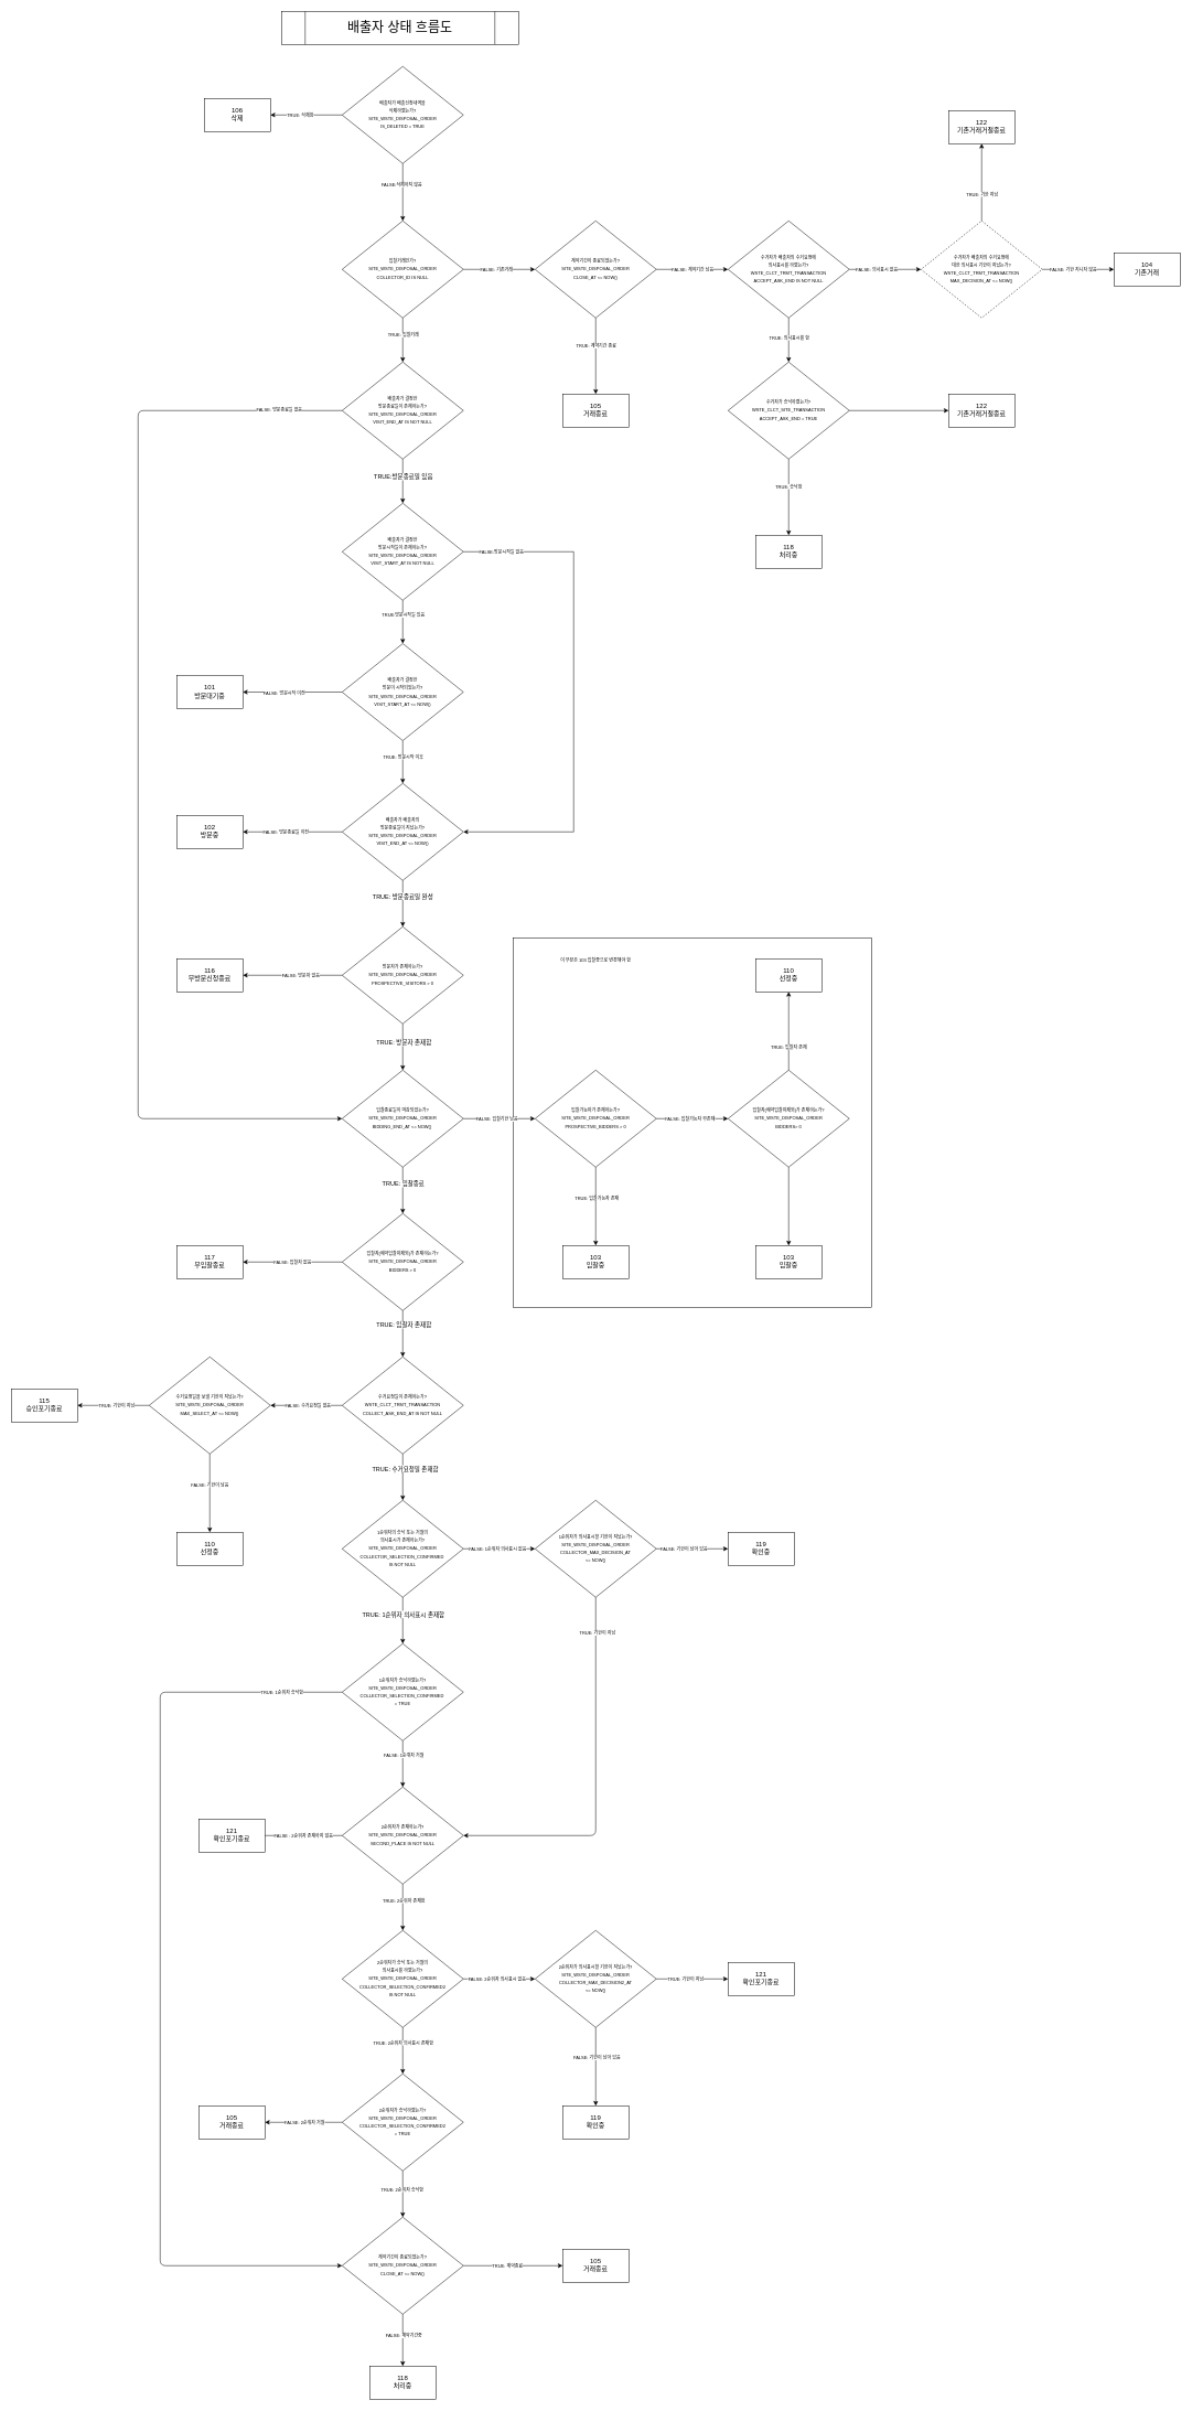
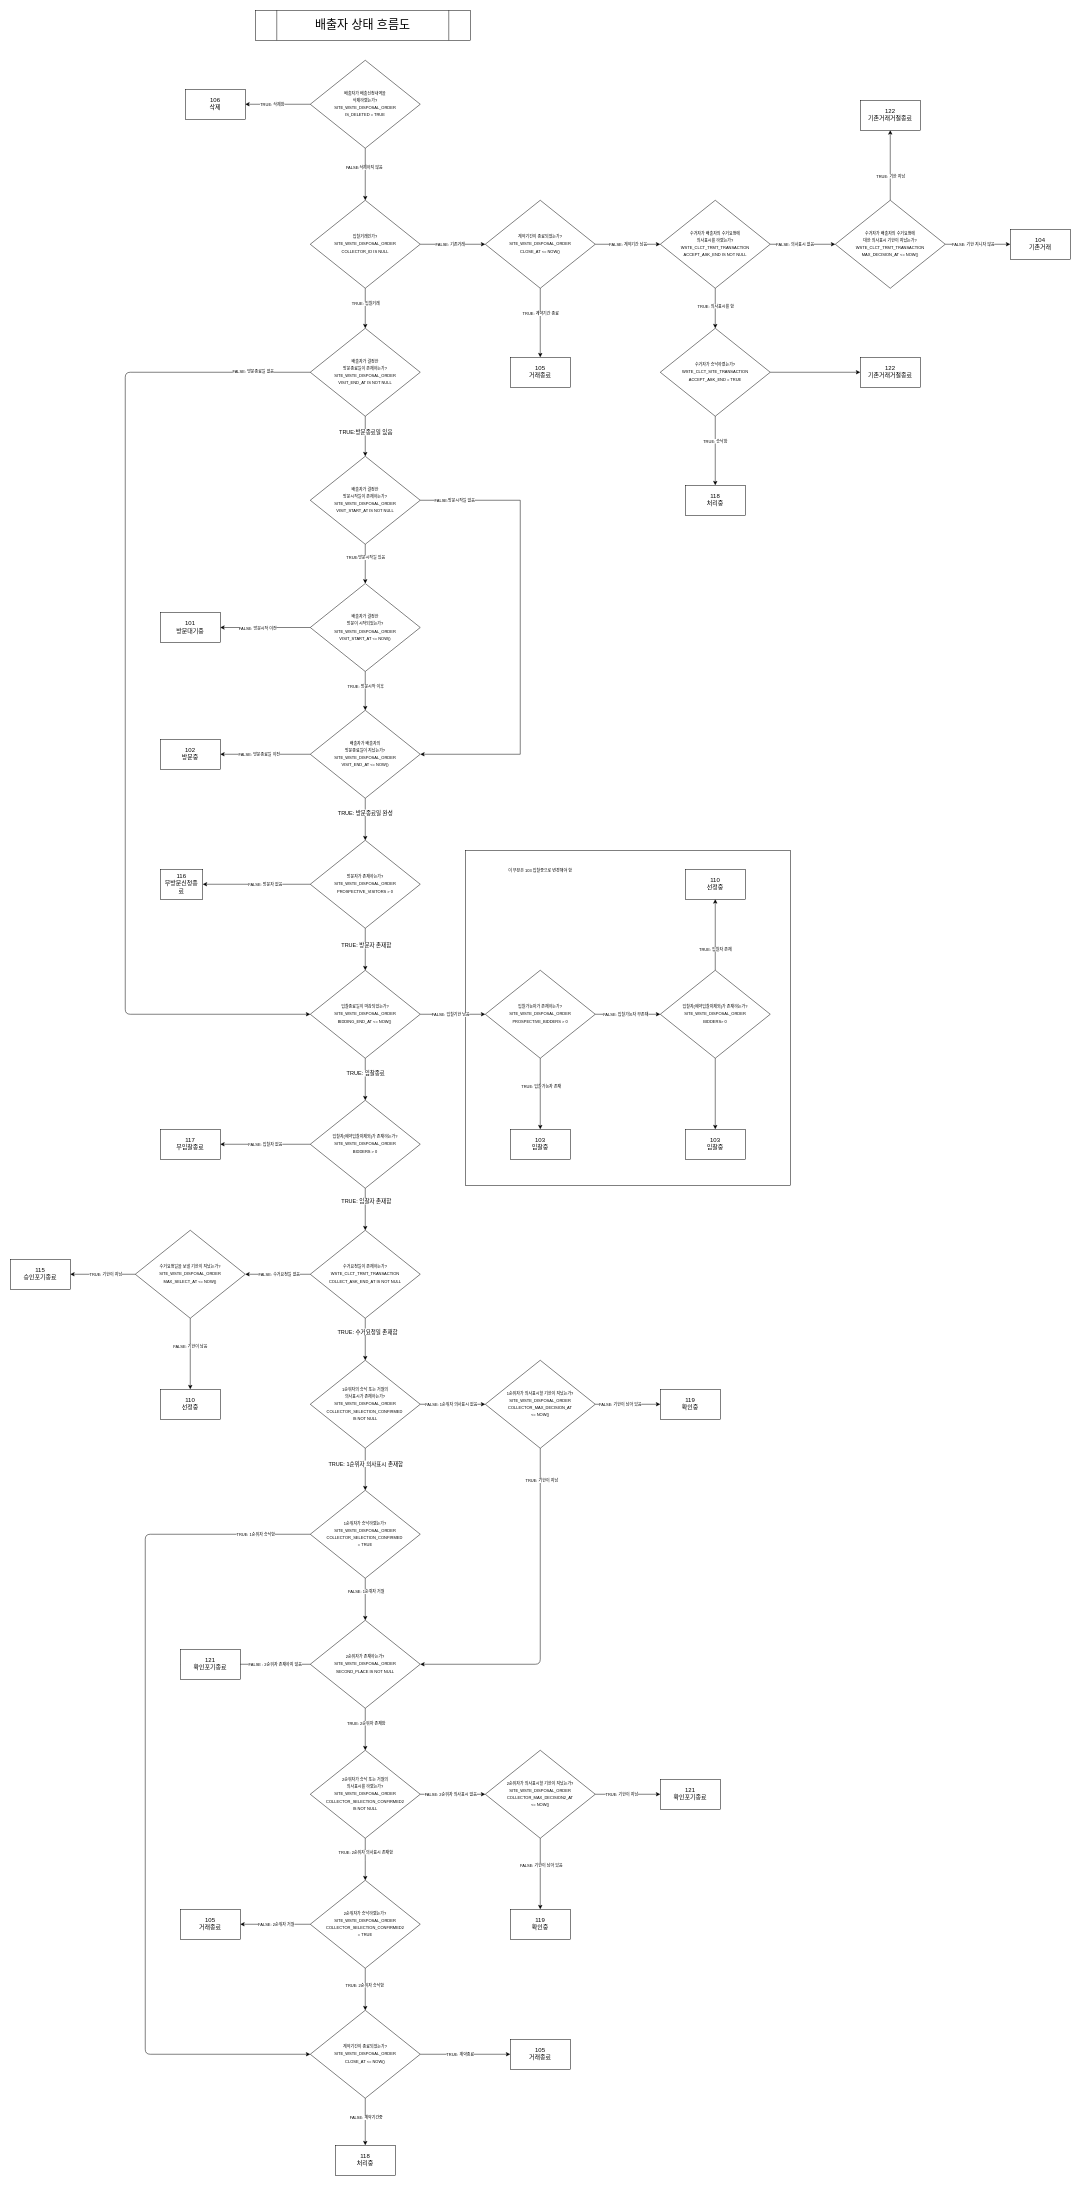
- <mxCell id="147" value="&lt;font&gt;&lt;span style=&quot;font-size: 8px&quot;&gt;수거자가 배출자의 수거요청에 &lt;br&gt;대한 의사표시 기한이 지났는가?&lt;br&gt;&lt;/span&gt;&lt;span style=&quot;font-size: 8px&quot;&gt;WSTE_CLCT_TRMT_TRANSACTION&lt;/span&gt;&lt;br&gt;&lt;span style=&quot;font-size: 8px&quot;&gt;MAX_DECISION_AT &amp;lt;= NOW()&lt;/span&gt;&lt;br&gt;&lt;/font&gt;" style="rhombus;whiteSpace=wrap;html=1;shadow=0;fontFamily=Helvetica;fontSize=12;align=center;strokeWidth=1;spacing=6;spacingTop=-4;dashed=1;" vertex="1" parent="1"><mxGeometry x="1670" y="400" width="220" height="176" as="geometry" /></mxCell>
+ <mxCell id="147" value="&lt;font&gt;&lt;span style=&quot;font-size: 8px&quot;&gt;수거자가 배출자의 수거요청에 &lt;br&gt;대한 의사표시 기한이 지났는가?&lt;br&gt;&lt;/span&gt;&lt;span style=&quot;font-size: 8px&quot;&gt;WSTE_CLCT_TRMT_TRANSACTION&lt;/span&gt;&lt;br&gt;&lt;span style=&quot;font-size: 8px&quot;&gt;MAX_DECISION_AT &amp;lt;= NOW()&lt;/span&gt;&lt;br&gt;&lt;/font&gt;" style="rhombus;whiteSpace=wrap;html=1;shadow=0;fontFamily=Helvetica;fontSize=12;align=center;strokeWidth=1;spacing=6;spacingTop=-4;" vertex="1" parent="1"><mxGeometry x="1670" y="400" width="220" height="176" as="geometry" /></mxCell>
- <mxCell id="112" value="116&lt;br&gt;무방문신청종료" style="whiteSpace=wrap;html=1;shadow=0;strokeWidth=1;spacing=6;spacingTop=-4;" vertex="1" parent="1"><mxGeometry x="320" y="1738" width="120" height="60" as="geometry" /></mxCell>
+ <mxCell id="112" value="116&lt;br&gt;무방문신청종료" style="whiteSpace=wrap;html=1;shadow=0;strokeWidth=1;spacing=6;spacingTop=-4;" vertex="1" parent="1"><mxGeometry x="320" y="1738" width="85" height="60" as="geometry" /></mxCell>
